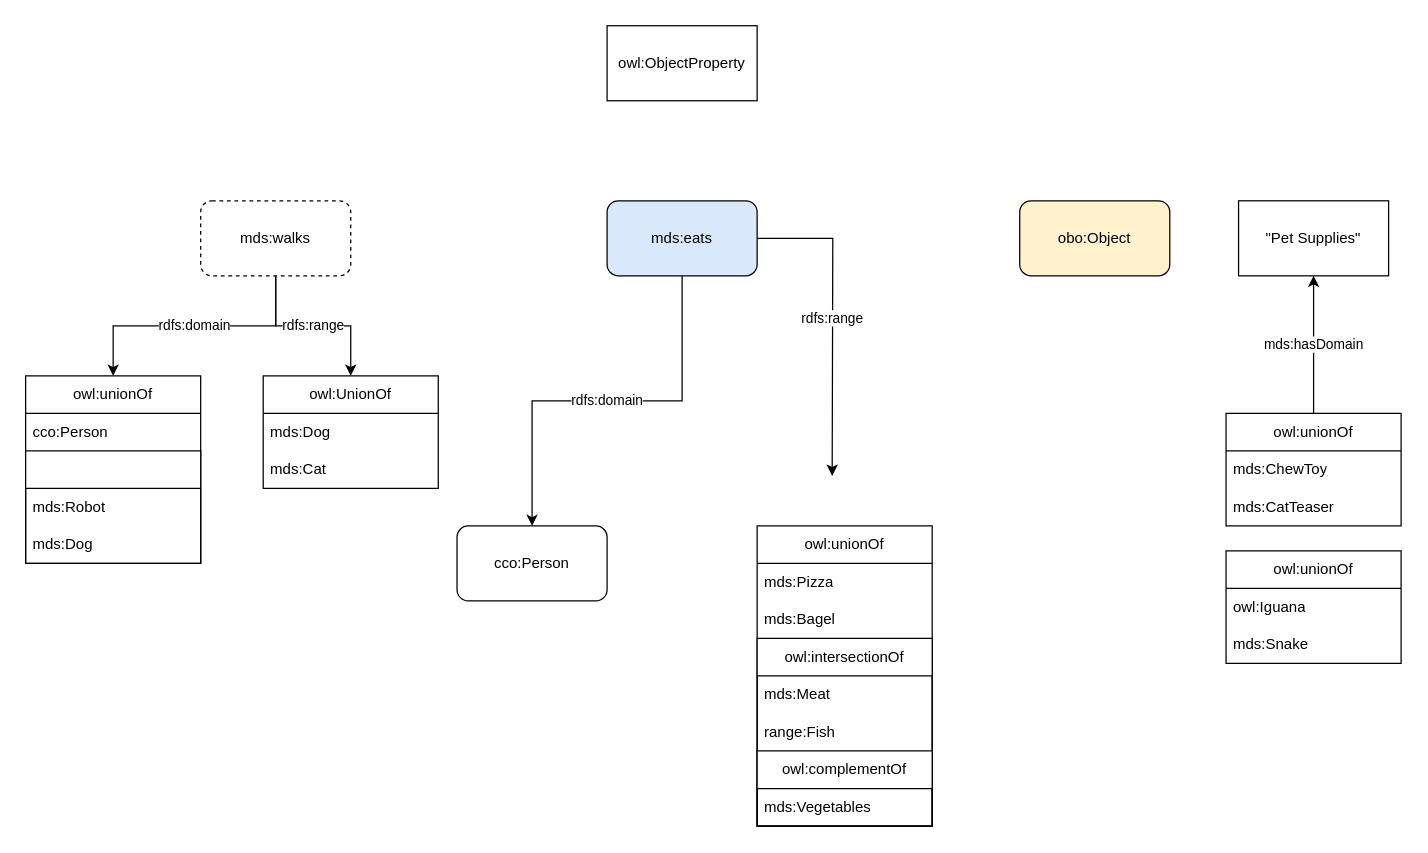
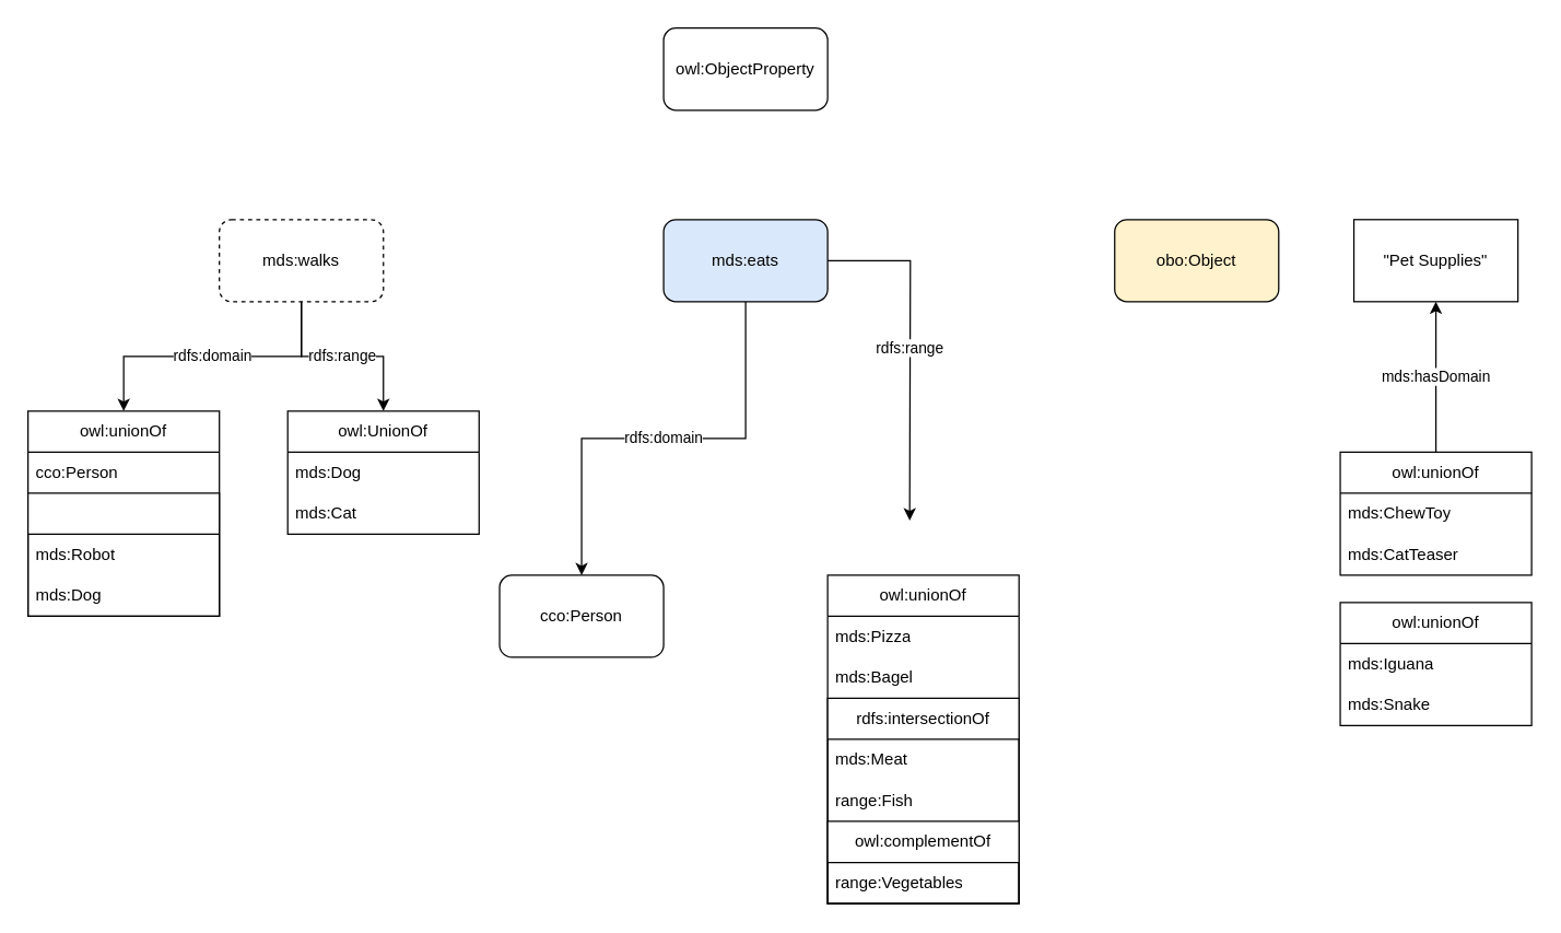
- <mxCell id="14" value="owl:ObjectProperty" style="whiteSpace=wrap;html=1;rounded=0;" parent="1" vertex="1"><mxGeometry x="485" y="20" width="120" height="60" as="geometry" /></mxCell>
+ <mxCell id="14" value="owl:ObjectProperty" style="rounded=1;whiteSpace=wrap;html=1;" parent="1" vertex="1"><mxGeometry x="485" y="20" width="120" height="60" as="geometry" /></mxCell>
- <mxCell id="33" value="owl:Iguana" style="text;strokeColor=none;fillColor=none;align=left;verticalAlign=middle;spacingLeft=4;spacingRight=4;overflow=hidden;points=[[0,0.5],[1,0.5]];portConstraint=eastwest;rotatable=0;whiteSpace=wrap;html=1;" vertex="1" parent="32"><mxGeometry y="30" width="140" height="30" as="geometry" /></mxCell>
+ <mxCell id="33" value="mds:Iguana" style="text;strokeColor=none;fillColor=none;align=left;verticalAlign=middle;spacingLeft=4;spacingRight=4;overflow=hidden;points=[[0,0.5],[1,0.5]];portConstraint=eastwest;rotatable=0;whiteSpace=wrap;html=1;" vertex="1" parent="32"><mxGeometry y="30" width="140" height="30" as="geometry" /></mxCell>
- <mxCell id="9" value="owl:intersectionOf" style="swimlane;fontStyle=0;childLayout=stackLayout;horizontal=1;startSize=30;horizontalStack=0;resizeParent=1;resizeParentMax=0;resizeLast=0;collapsible=1;marginBottom=0;whiteSpace=wrap;html=1;" parent="6" vertex="1"><mxGeometry y="90" width="140" height="150" as="geometry" /></mxCell>
+ <mxCell id="9" value="rdfs:intersectionOf" style="swimlane;fontStyle=0;childLayout=stackLayout;horizontal=1;startSize=30;horizontalStack=0;resizeParent=1;resizeParentMax=0;resizeLast=0;collapsible=1;marginBottom=0;whiteSpace=wrap;html=1;" parent="6" vertex="1"><mxGeometry y="90" width="140" height="150" as="geometry" /></mxCell>
- <mxCell id="13" value="mds:Vegetables" style="text;strokeColor=none;fillColor=none;align=left;verticalAlign=middle;spacingLeft=4;spacingRight=4;overflow=hidden;points=[[0,0.5],[1,0.5]];portConstraint=eastwest;rotatable=0;whiteSpace=wrap;html=1;" parent="12" vertex="1"><mxGeometry y="30" width="140" height="30" as="geometry" /></mxCell>
+ <mxCell id="13" value="range:Vegetables" style="text;strokeColor=none;fillColor=none;align=left;verticalAlign=middle;spacingLeft=4;spacingRight=4;overflow=hidden;points=[[0,0.5],[1,0.5]];portConstraint=eastwest;rotatable=0;whiteSpace=wrap;html=1;" parent="12" vertex="1"><mxGeometry y="30" width="140" height="30" as="geometry" /></mxCell>
